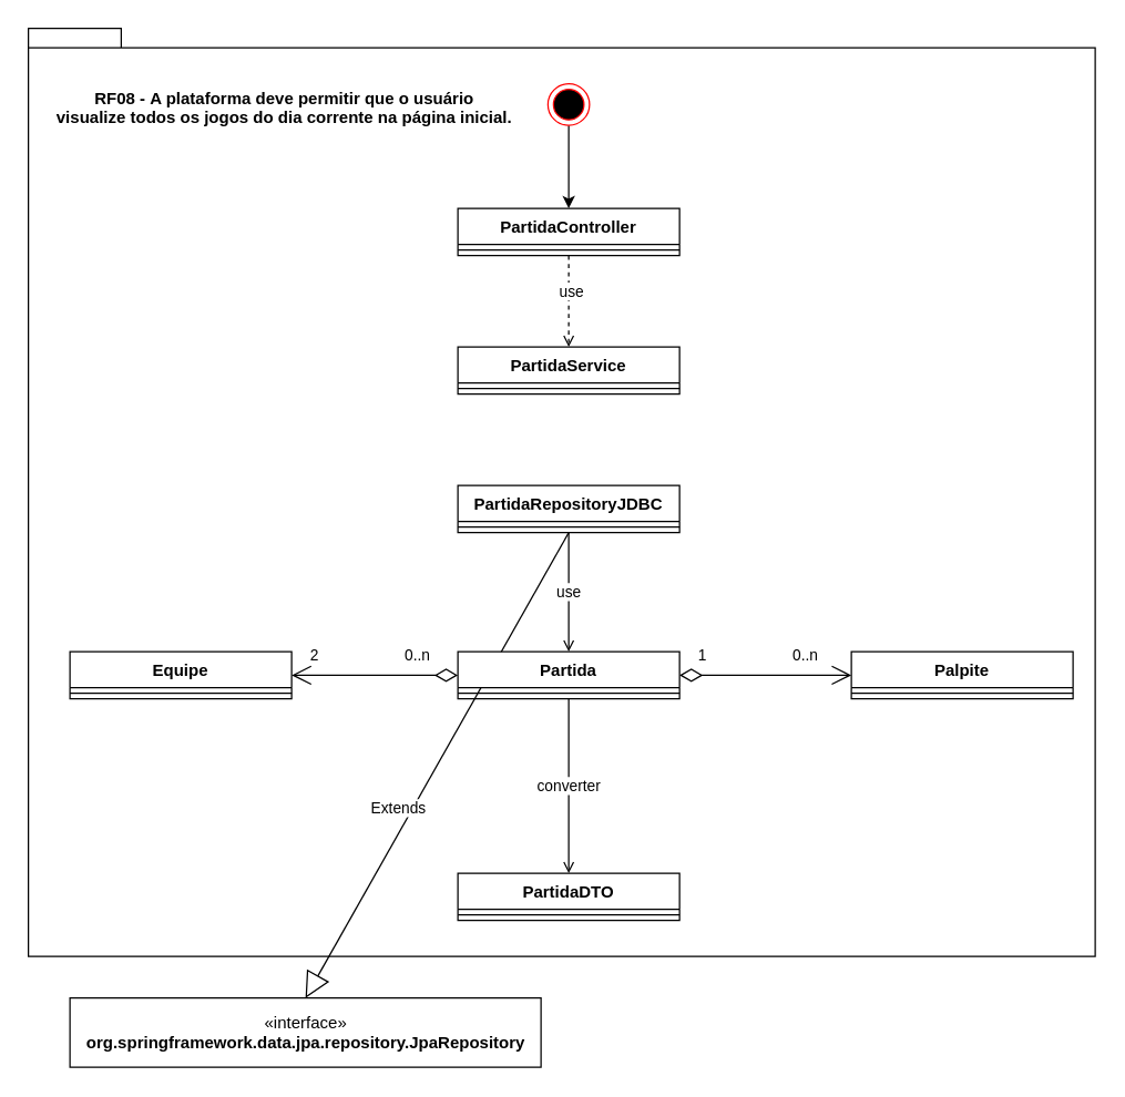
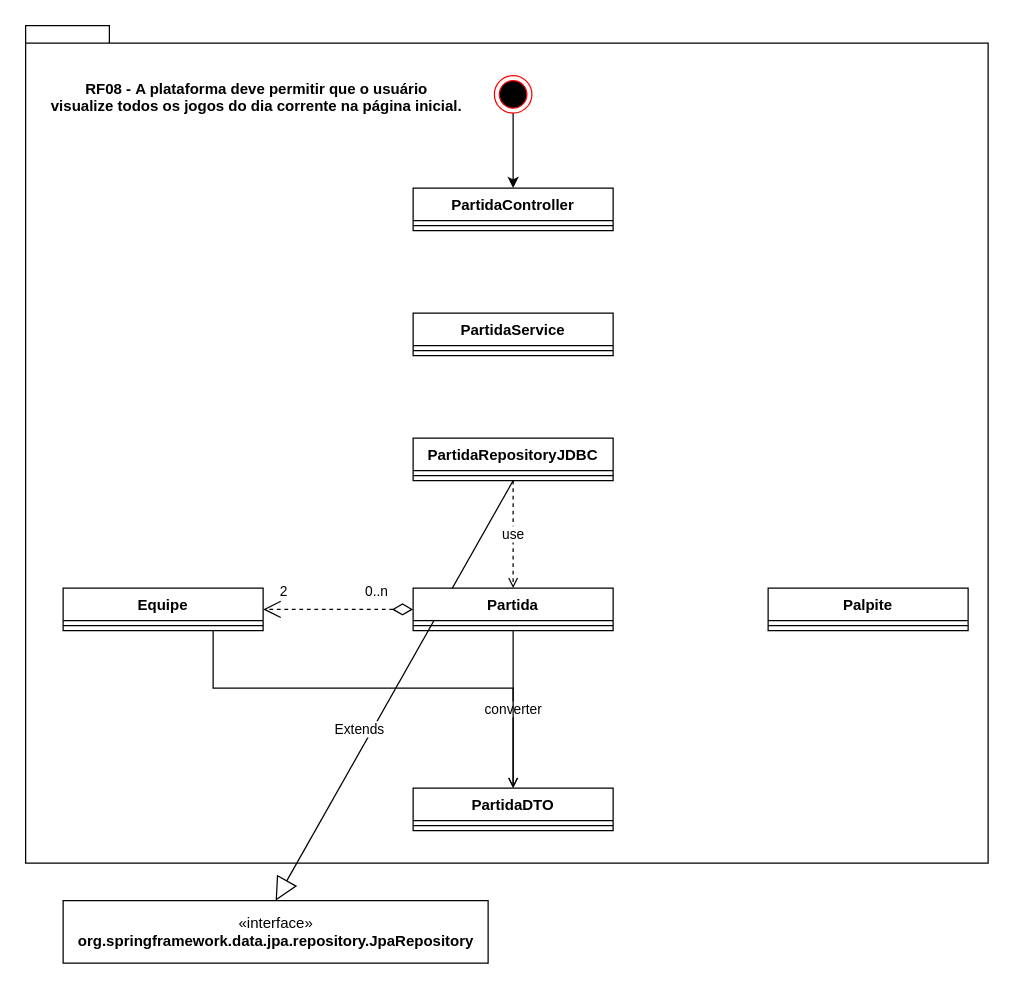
- <mxCell id="3" style="edgeStyle=orthogonalEdgeStyle;rounded=0;orthogonalLoop=1;jettySize=auto;html=1;entryX=0.5;entryY=0;entryDx=0;entryDy=0;dashed=1;endArrow=open;endFill=0;" edge="1" parent="1" source="5" target="7"><mxGeometry relative="1" as="geometry" /></mxCell>
- <mxCell id="4" value="use" style="edgeLabel;html=1;align=center;verticalAlign=middle;resizable=0;points=[];" vertex="1" connectable="0" parent="3"><mxGeometry x="-0.248" y="1" relative="1" as="geometry"><mxPoint as="offset" /></mxGeometry></mxCell>
- <mxCell id="11" value="use" style="edgeStyle=orthogonalEdgeStyle;rounded=0;orthogonalLoop=1;jettySize=auto;html=1;entryX=0.5;entryY=0;entryDx=0;entryDy=0;dashed=0;endArrow=open;endFill=0;" edge="1" parent="1" source="12" target="30"><mxGeometry relative="1" as="geometry" /></mxCell>
+ <mxCell id="11" value="use" style="edgeStyle=orthogonalEdgeStyle;rounded=0;orthogonalLoop=1;jettySize=auto;html=1;entryX=0.5;entryY=0;entryDx=0;entryDy=0;dashed=1;endArrow=open;endFill=0;" edge="1" parent="1" source="12" target="30"><mxGeometry relative="1" as="geometry" /></mxCell>
- <mxCell id="24" value="" style="endArrow=open;html=1;endSize=12;startArrow=diamondThin;startSize=14;startFill=0;edgeStyle=orthogonalEdgeStyle;rounded=0;exitX=0;exitY=0.5;exitDx=0;exitDy=0;entryX=1;entryY=0.5;entryDx=0;entryDy=0;" edge="1" parent="1" source="30" target="22"><mxGeometry relative="1" as="geometry"><mxPoint x="320" y="450" as="sourcePoint" /><mxPoint x="510" y="430" as="targetPoint" /></mxGeometry></mxCell>
+ <mxCell id="24" value="" style="endArrow=open;html=1;endSize=12;startArrow=diamondThin;startSize=14;startFill=0;edgeStyle=orthogonalEdgeStyle;rounded=0;exitX=0;exitY=0.5;exitDx=0;exitDy=0;entryX=1;entryY=0.5;entryDx=0;entryDy=0;dashed=1;" edge="1" parent="1" source="30" target="22"><mxGeometry relative="1" as="geometry"><mxPoint x="320" y="450" as="sourcePoint" /><mxPoint x="510" y="430" as="targetPoint" /></mxGeometry></mxCell>
- <mxCell id="27" value="" style="endArrow=open;html=1;endSize=12;startArrow=diamondThin;startSize=14;startFill=0;edgeStyle=orthogonalEdgeStyle;rounded=0;exitX=1;exitY=0.5;exitDx=0;exitDy=0;entryX=0;entryY=0.5;entryDx=0;entryDy=0;" edge="1" parent="1" source="30" target="19"><mxGeometry relative="1" as="geometry"><mxPoint x="740" y="600" as="sourcePoint" /><mxPoint x="610" y="600" as="targetPoint" /></mxGeometry></mxCell>
- <mxCell id="28" value="0..n" style="edgeLabel;resizable=0;html=1;align=left;verticalAlign=top;" connectable="0" vertex="1" parent="27"><mxGeometry x="-1" relative="1" as="geometry"><mxPoint x="80" y="-27" as="offset" /></mxGeometry></mxCell>
- <mxCell id="29" value="1" style="edgeLabel;resizable=0;html=1;align=right;verticalAlign=top;" connectable="0" vertex="1" parent="27"><mxGeometry x="1" relative="1" as="geometry"><mxPoint x="-104" y="-27" as="offset" /></mxGeometry></mxCell>
+ <mxCell id="21" style="edgeStyle=orthogonalEdgeStyle;rounded=0;orthogonalLoop=1;jettySize=auto;html=1;entryX=0.5;entryY=0;entryDx=0;entryDy=0;endArrow=open;endFill=0;" edge="1" parent="1" source="22" target="14"><mxGeometry relative="1" as="geometry"><Array as="points"><mxPoint x="170" y="550" /><mxPoint x="410" y="550" /></Array></mxGeometry></mxCell>
